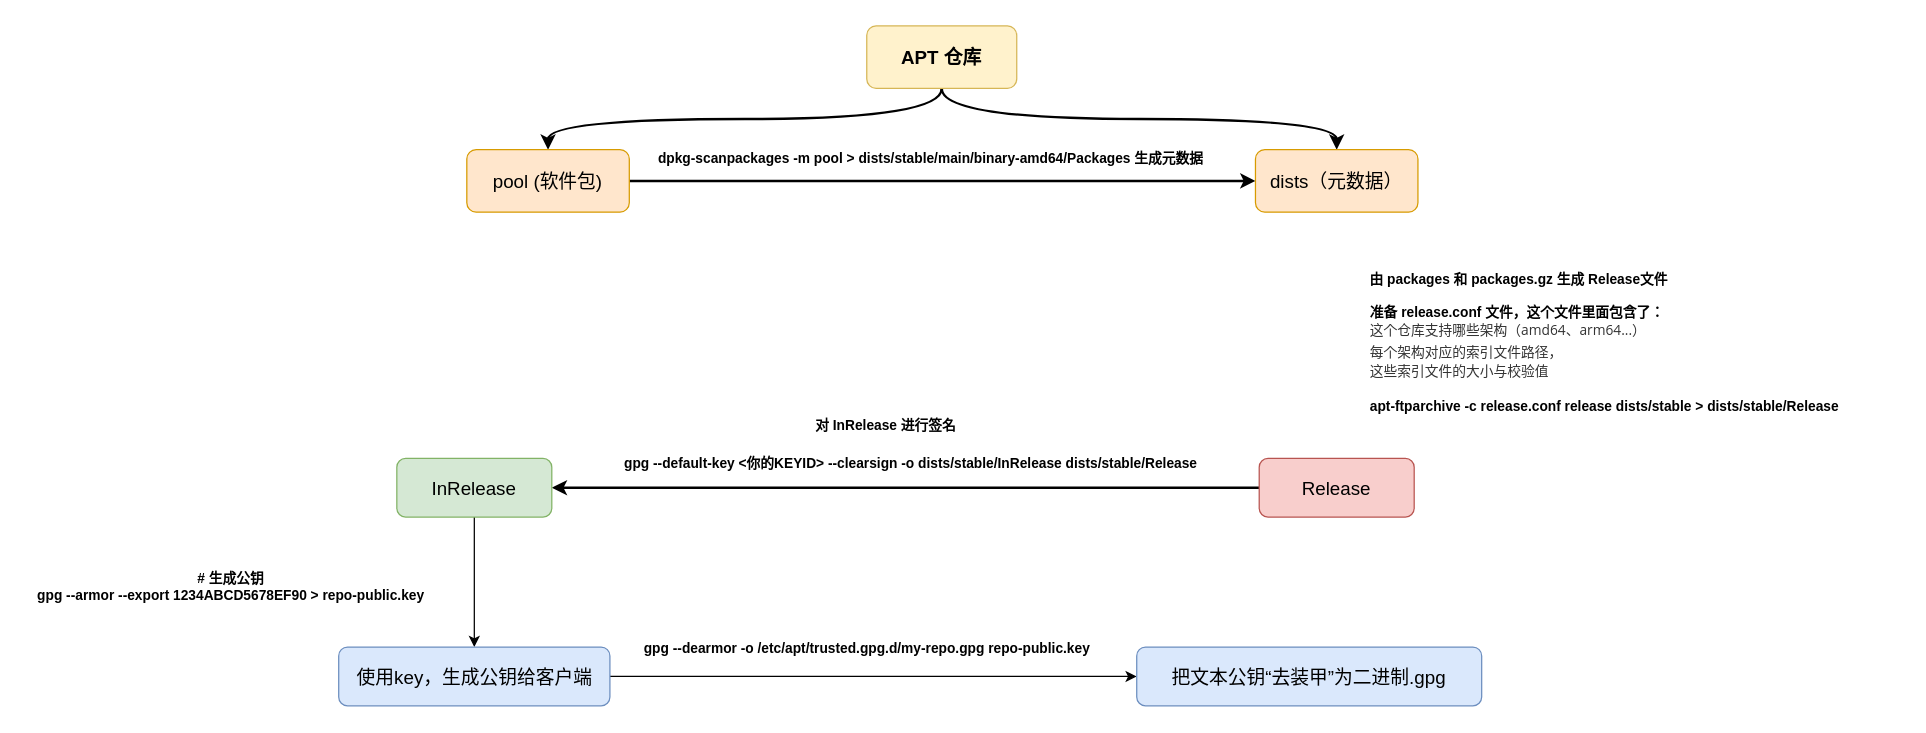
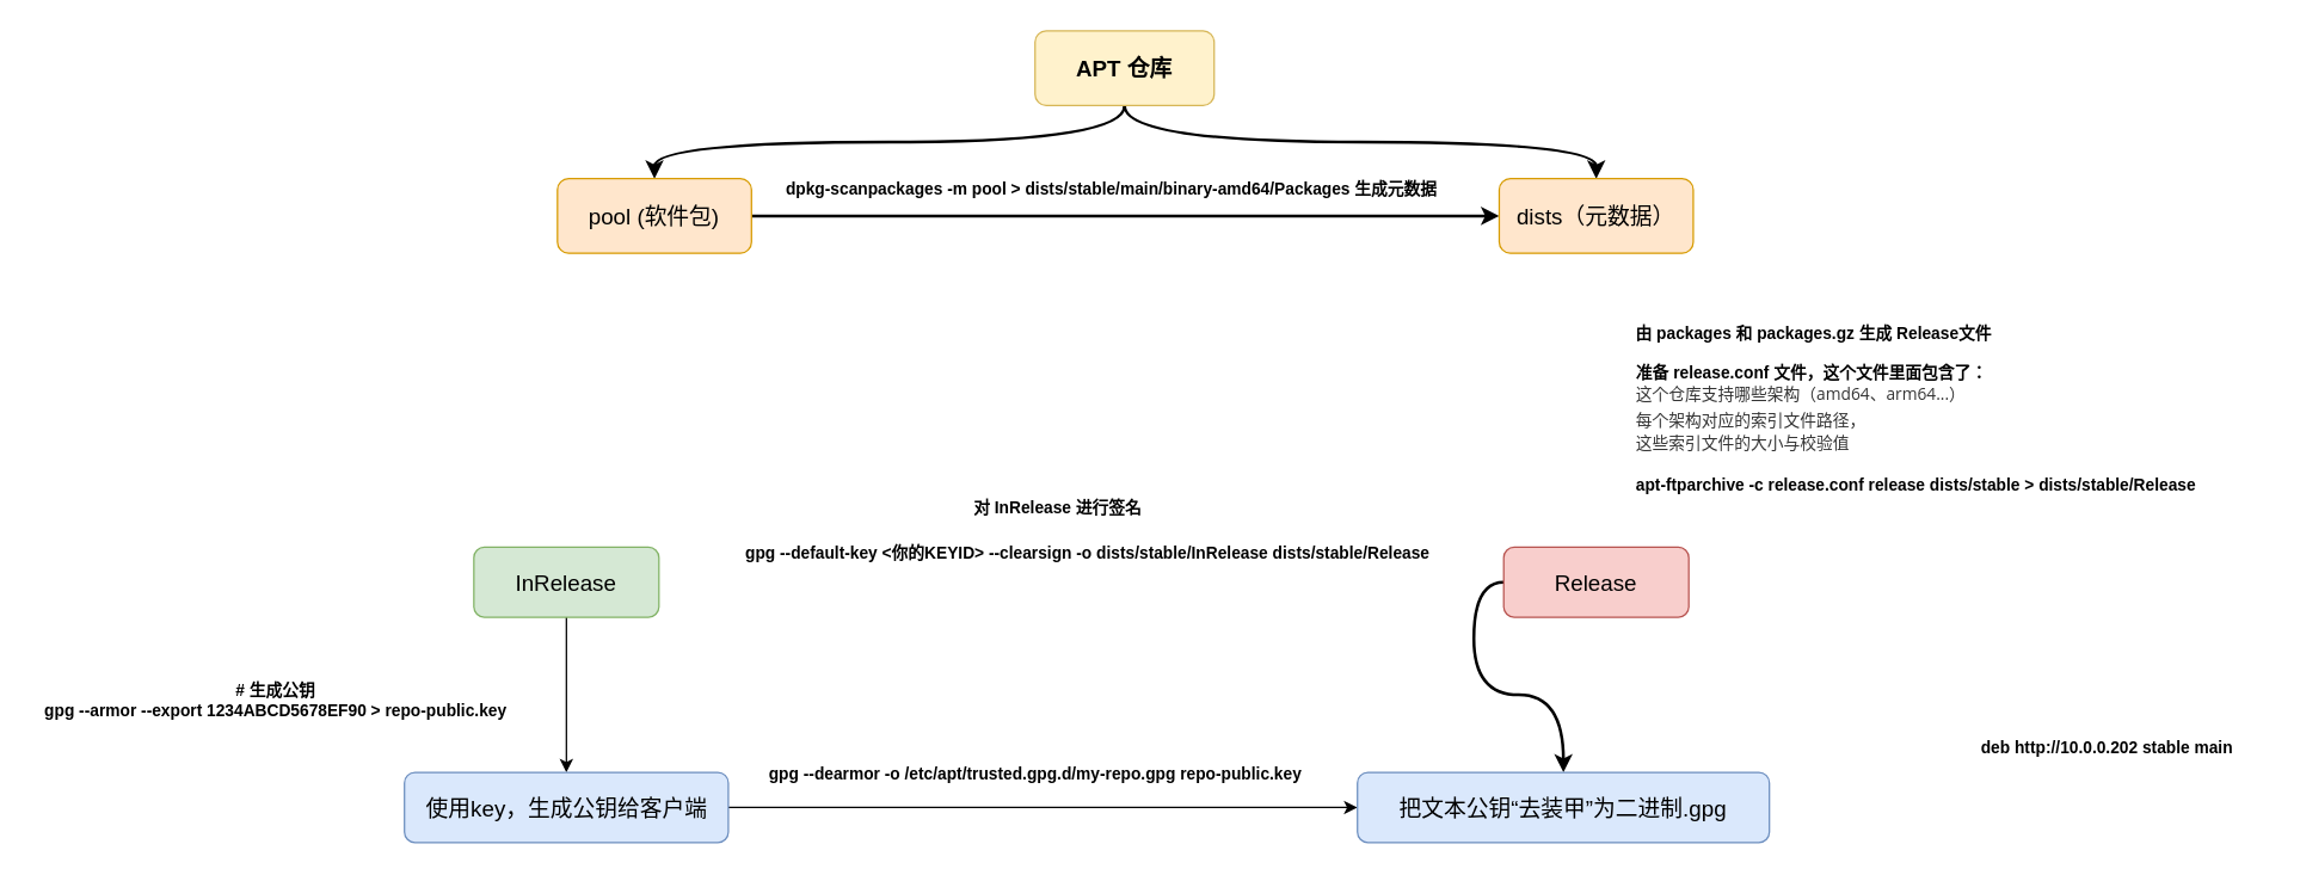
- <mxCell id="9" style="edgeStyle=orthogonalEdgeStyle;curved=1;rounded=0;orthogonalLoop=1;jettySize=auto;html=1;exitX=0;exitY=0.5;exitDx=0;exitDy=0;entryX=1;entryY=0.5;entryDx=0;entryDy=0;strokeColor=default;align=center;verticalAlign=middle;fontFamily=Helvetica;fontSize=11;fontColor=default;labelBackgroundColor=default;endArrow=classic;strokeWidth=2;" edge="1" parent="1" source="10" target="15"><mxGeometry relative="1" as="geometry" /></mxCell>
+ <mxCell id="9" style="edgeStyle=orthogonalEdgeStyle;curved=1;rounded=0;orthogonalLoop=1;jettySize=auto;html=1;exitX=0;exitY=0.5;exitDx=0;exitDy=0;strokeColor=default;align=center;verticalAlign=middle;fontFamily=Helvetica;fontSize=11;fontColor=default;labelBackgroundColor=default;endArrow=classic;strokeWidth=2;" edge="1" parent="1" source="10" target="21"><mxGeometry relative="1" as="geometry" /></mxCell>
+ <mxCell id="23" value="&lt;b&gt;deb http://10.0.0.202 stable main&lt;/b&gt;" style="text;html=1;align=center;verticalAlign=middle;resizable=0;points=[];autosize=1;strokeColor=none;fillColor=none;fontFamily=Helvetica;fontSize=11;fontColor=default;labelBackgroundColor=default;" vertex="1" parent="1"><mxGeometry x="1317" y="488" width="187" height="25" as="geometry" /></mxCell>
